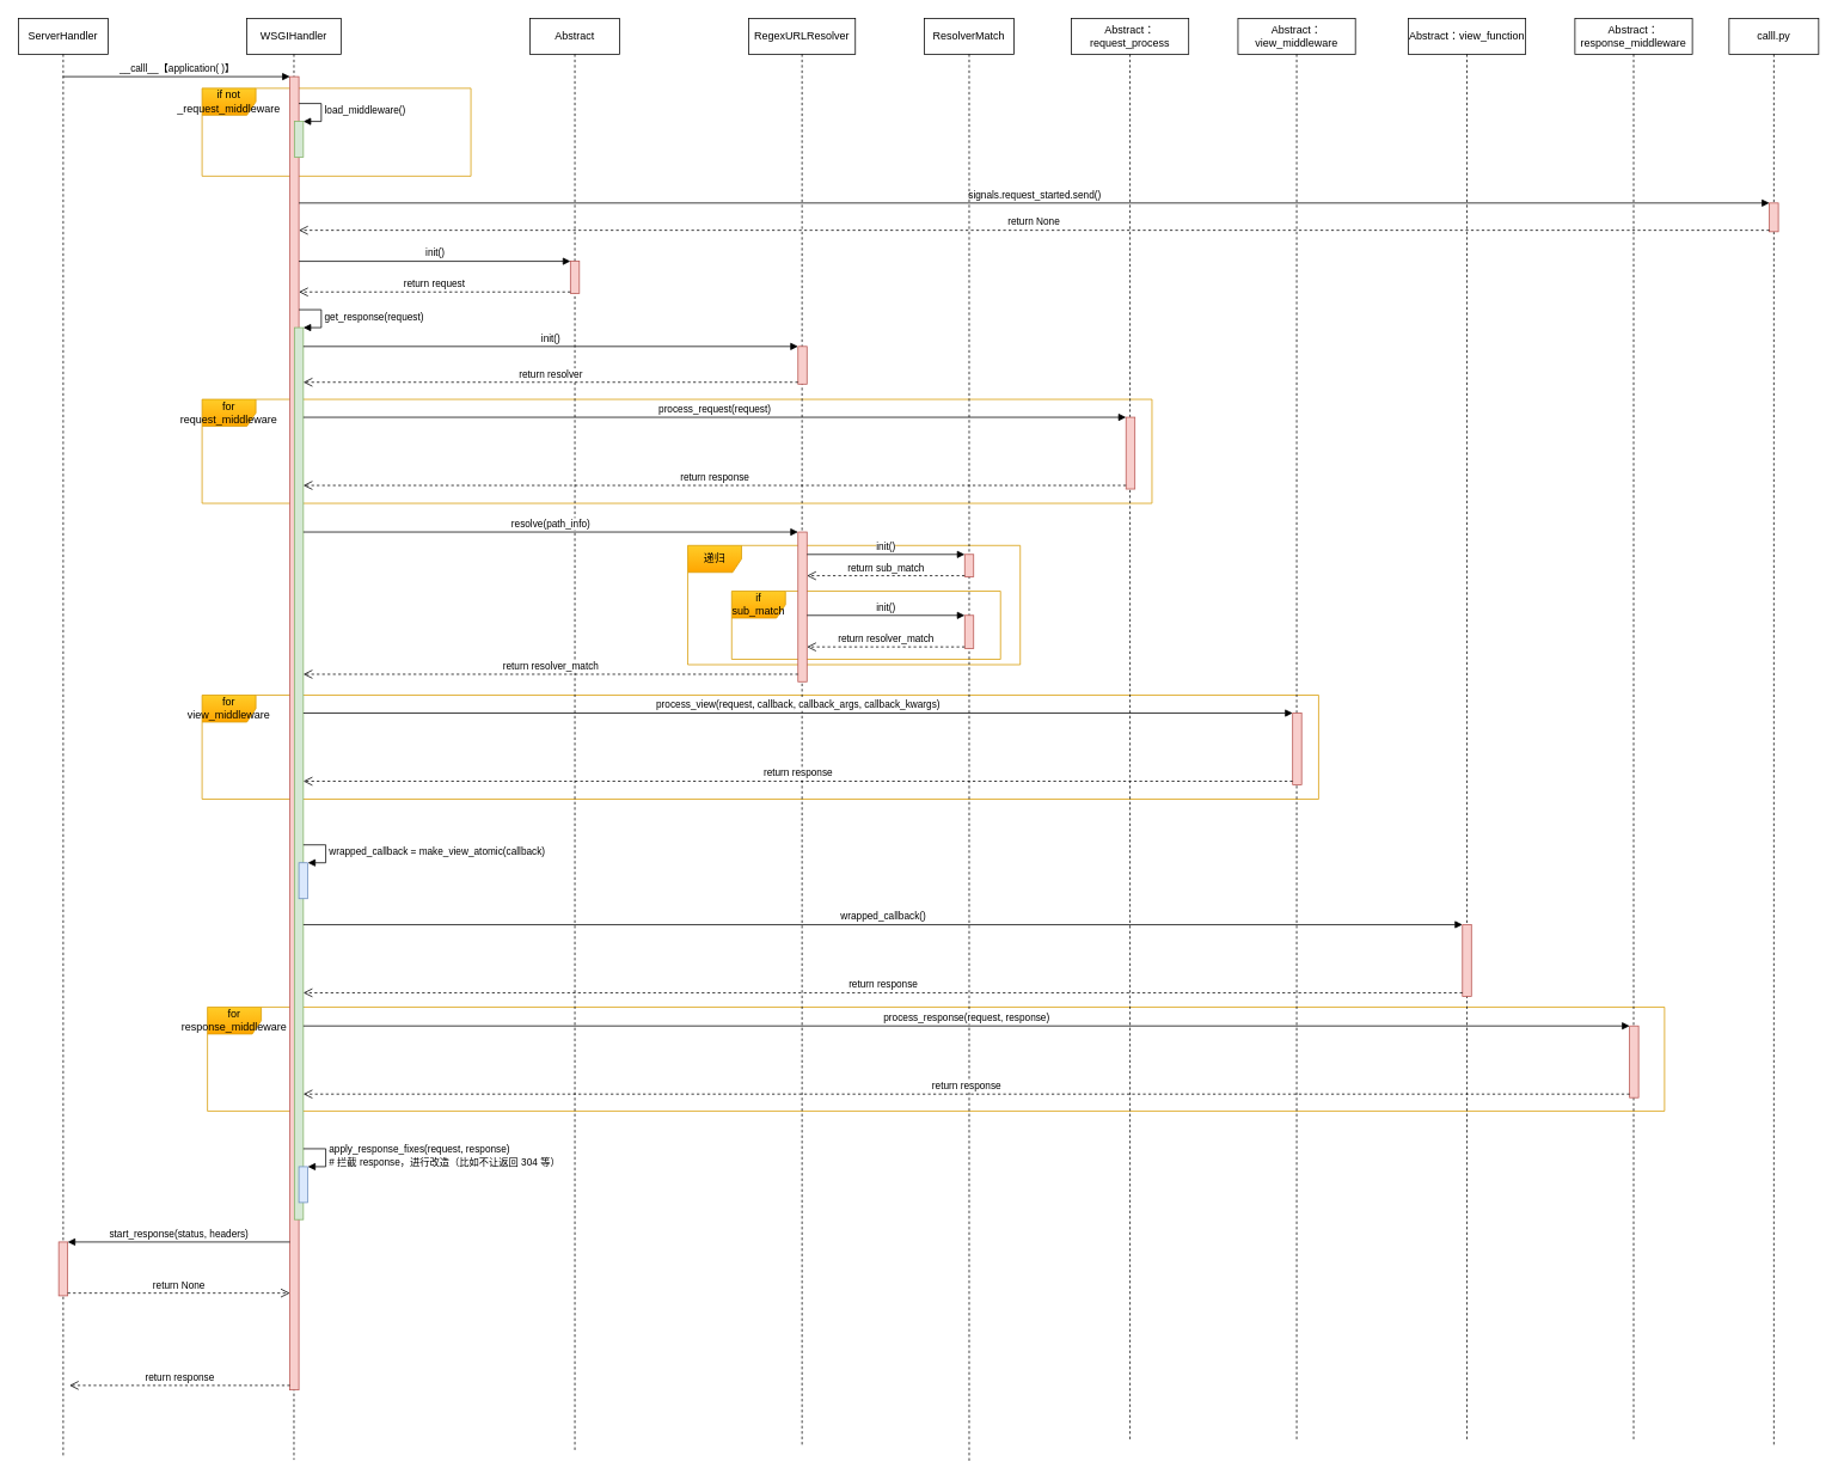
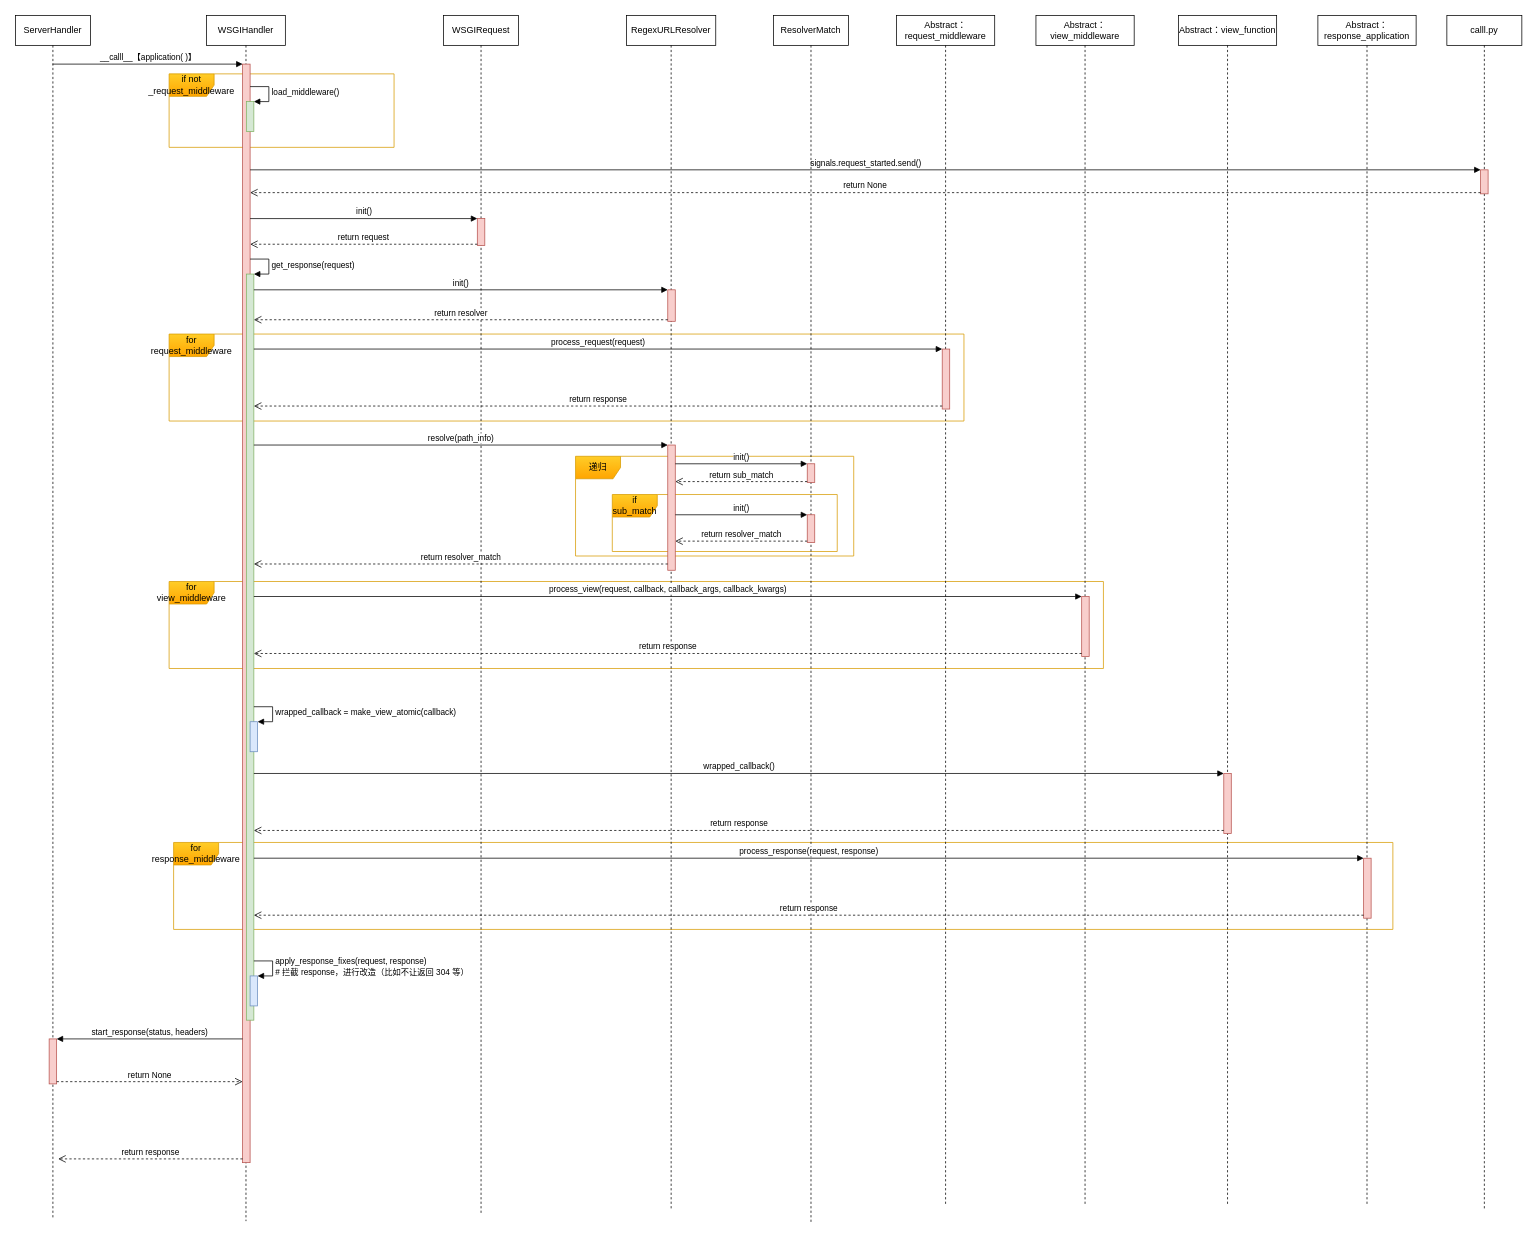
- <mxCell id="24" value="Abstract" style="shape=umlLifeline;perimeter=lifelinePerimeter;whiteSpace=wrap;html=1;container=1;collapsible=0;recursiveResize=0;outlineConnect=0;" vertex="1" parent="1"><mxGeometry x="591" y="20" width="100" height="1597" as="geometry" /></mxCell>
+ <mxCell id="24" value="WSGIRequest" style="shape=umlLifeline;perimeter=lifelinePerimeter;whiteSpace=wrap;html=1;container=1;collapsible=0;recursiveResize=0;outlineConnect=0;" vertex="1" parent="1"><mxGeometry x="591" y="20" width="100" height="1597" as="geometry" /></mxCell>
- <mxCell id="33" value="Abstract：request_process" style="shape=umlLifeline;perimeter=lifelinePerimeter;whiteSpace=wrap;html=1;container=1;collapsible=0;recursiveResize=0;outlineConnect=0;" vertex="1" parent="1"><mxGeometry x="1195" y="20" width="131" height="1586" as="geometry" /></mxCell>
+ <mxCell id="33" value="Abstract：request_middleware" style="shape=umlLifeline;perimeter=lifelinePerimeter;whiteSpace=wrap;html=1;container=1;collapsible=0;recursiveResize=0;outlineConnect=0;" vertex="1" parent="1"><mxGeometry x="1195" y="20" width="131" height="1586" as="geometry" /></mxCell>
- <mxCell id="54" value="Abstract：response_middleware" style="shape=umlLifeline;perimeter=lifelinePerimeter;whiteSpace=wrap;html=1;container=1;collapsible=0;recursiveResize=0;outlineConnect=0;" vertex="1" parent="1"><mxGeometry x="1757" y="20" width="131" height="1586" as="geometry" /></mxCell>
+ <mxCell id="54" value="Abstract：response_application" style="shape=umlLifeline;perimeter=lifelinePerimeter;whiteSpace=wrap;html=1;container=1;collapsible=0;recursiveResize=0;outlineConnect=0;" vertex="1" parent="1"><mxGeometry x="1757" y="20" width="131" height="1586" as="geometry" /></mxCell>
